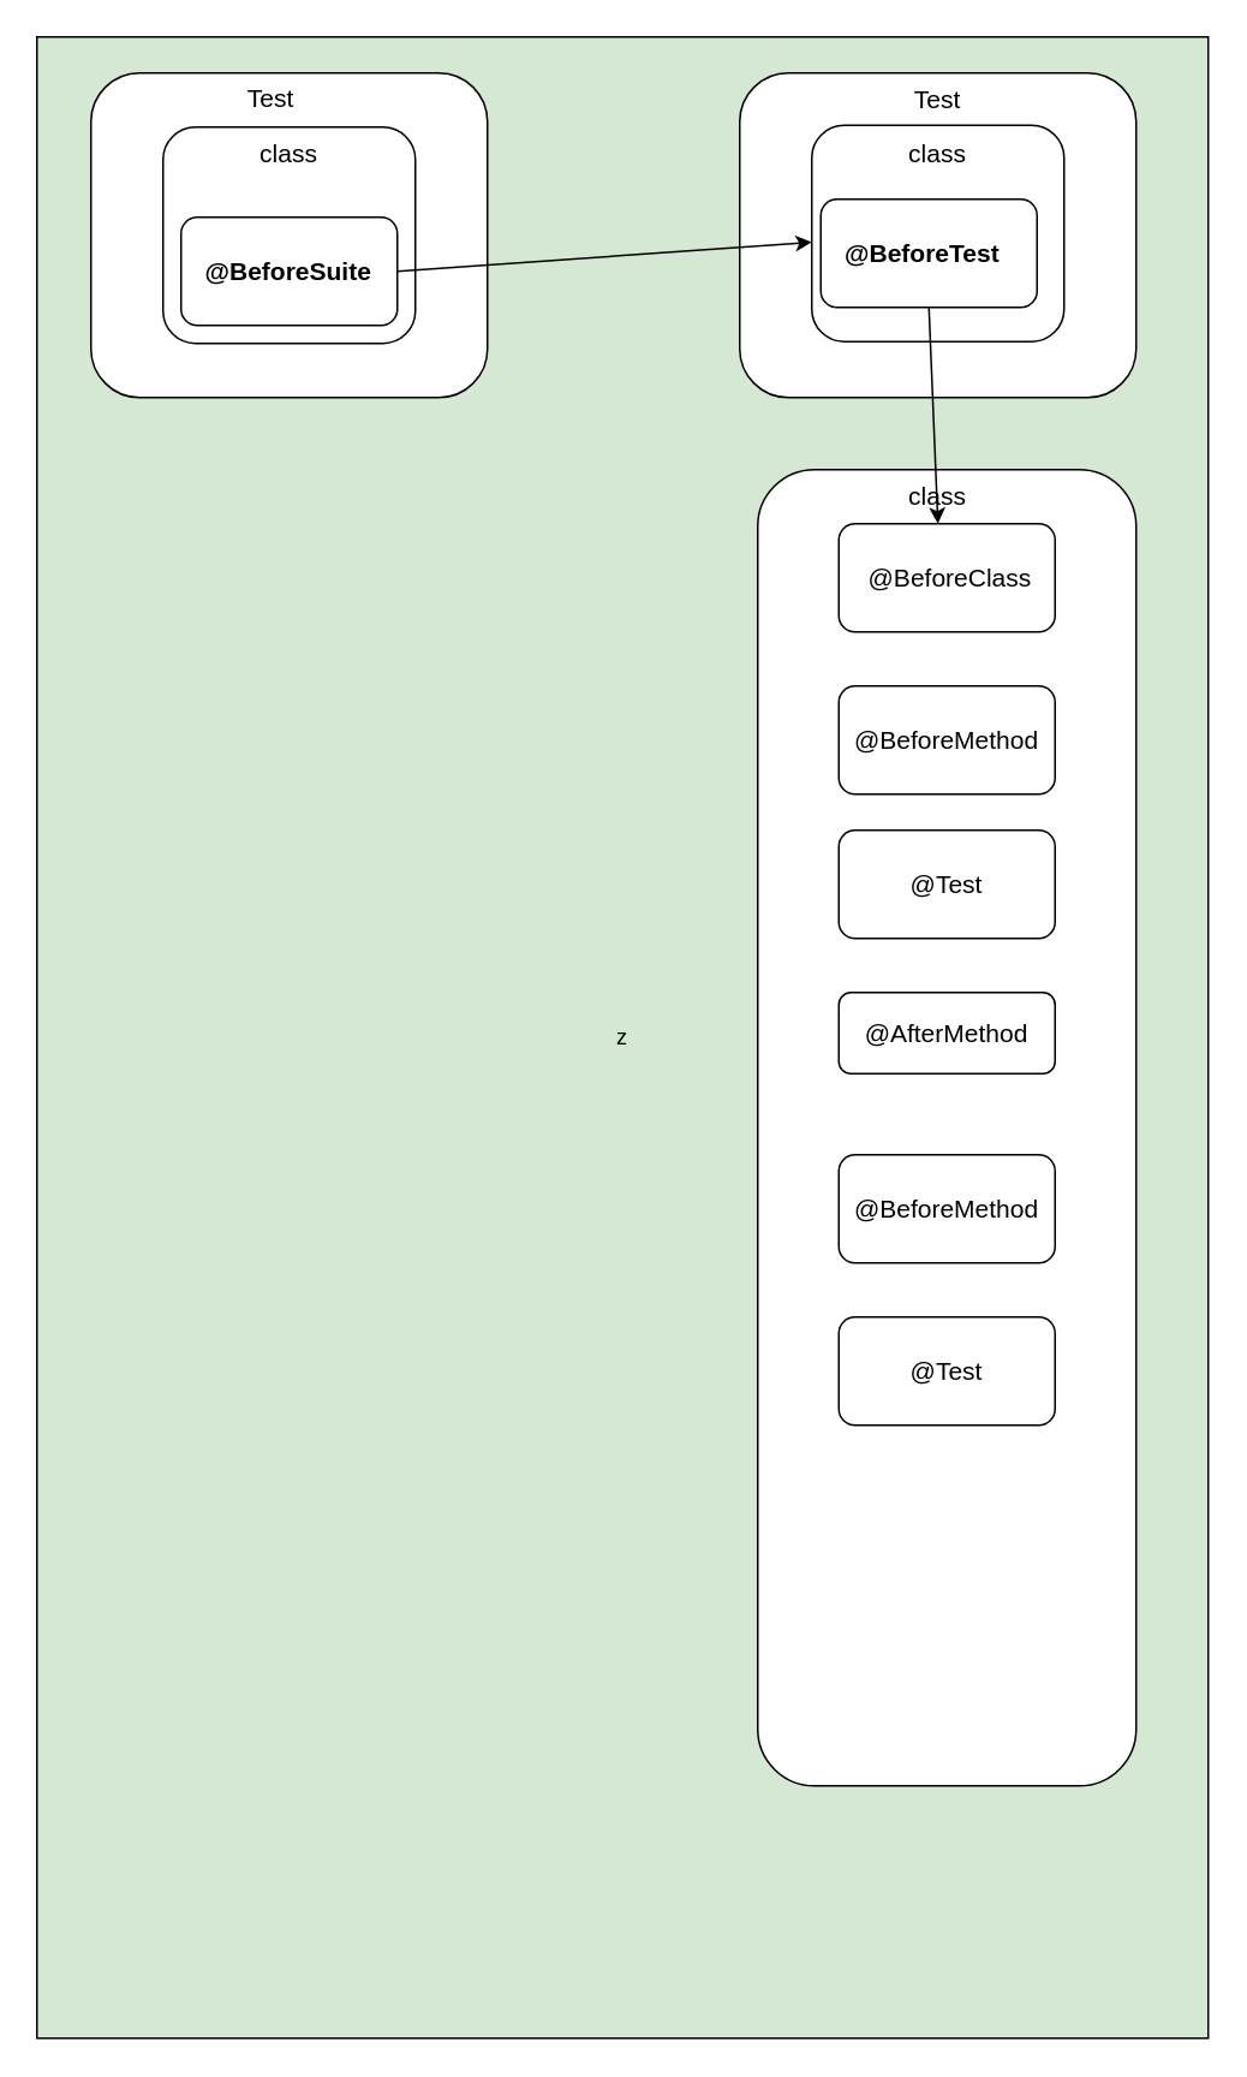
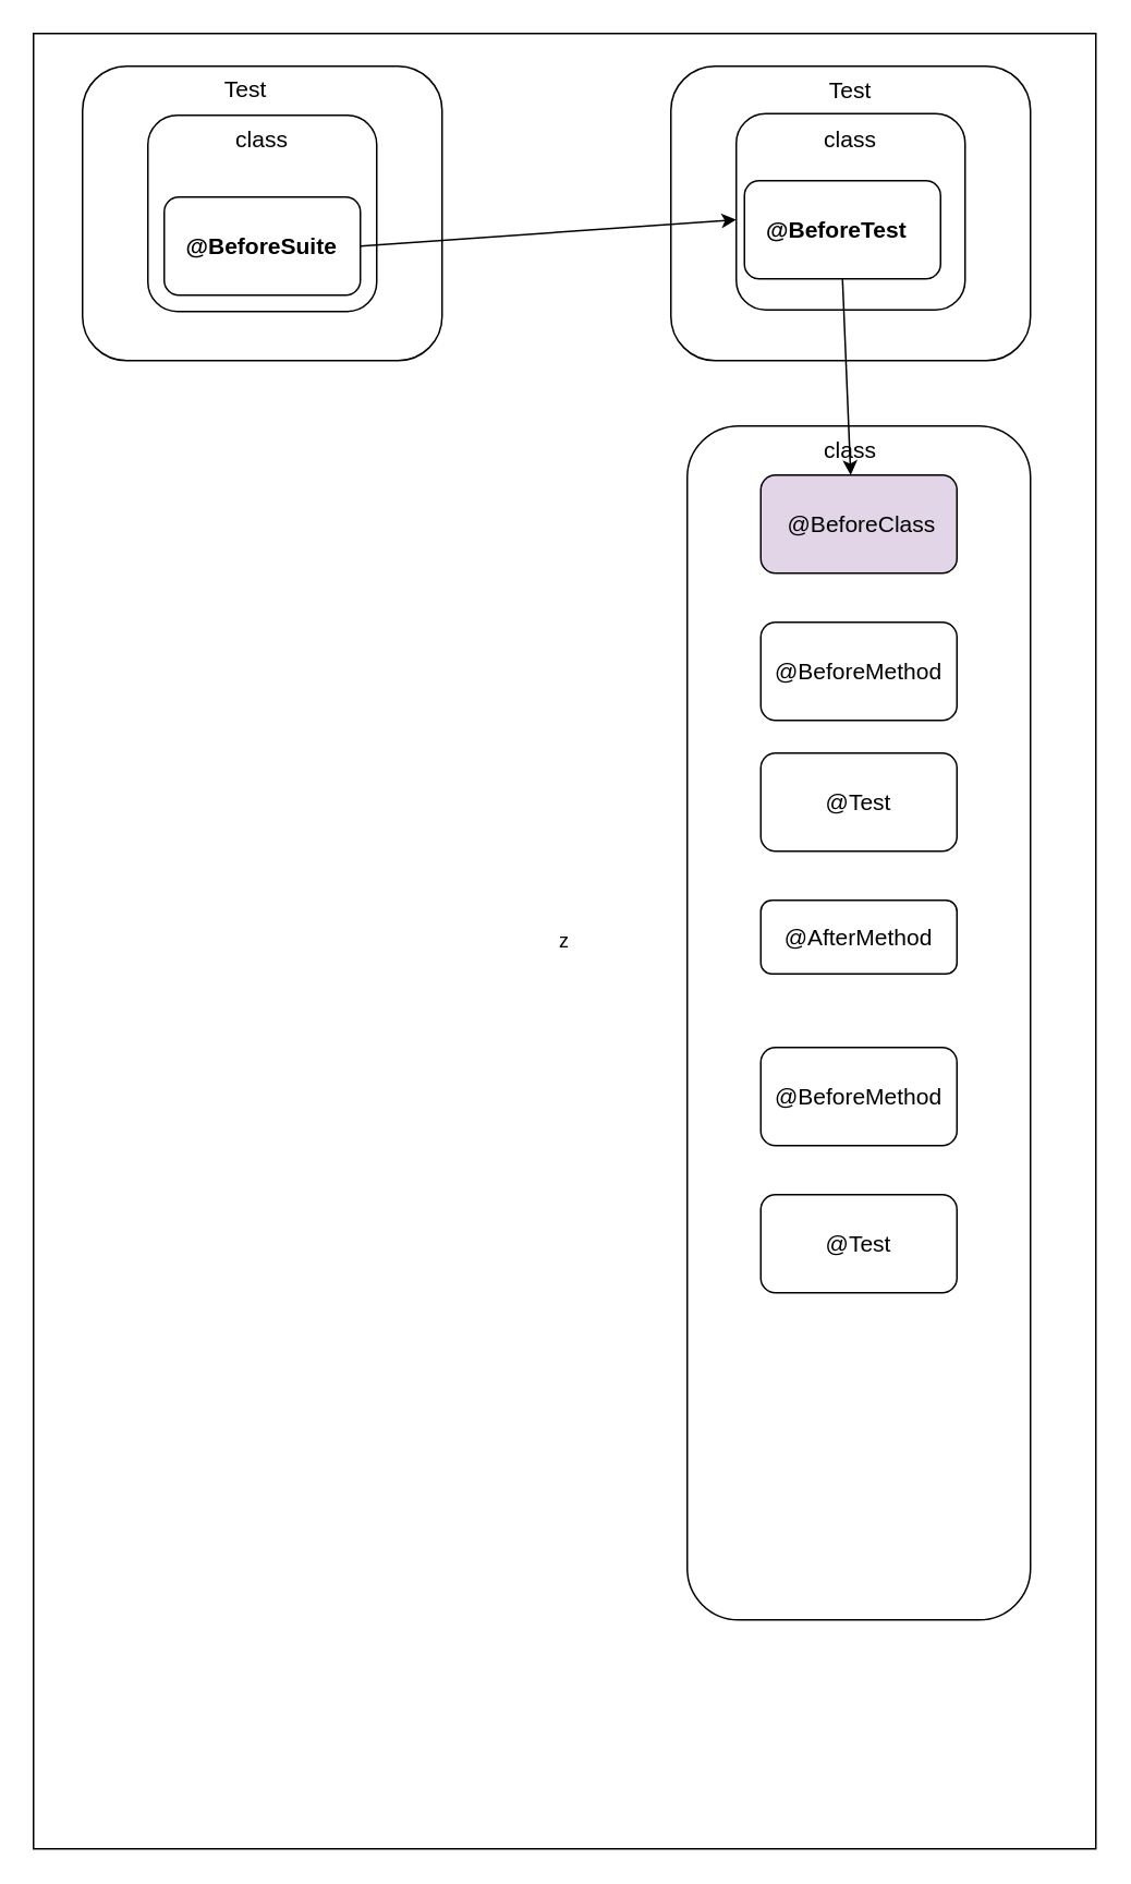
- <mxCell id="14" value="&amp;nbsp;@BeforeClass" style="rounded=1;whiteSpace=wrap;html=1;fontSize=14;align=center;" vertex="1" parent="1"><mxGeometry x="465" y="290" width="120" height="60" as="geometry" /></mxCell>
+ <mxCell id="14" value="&amp;nbsp;@BeforeClass" style="rounded=1;whiteSpace=wrap;html=1;fontSize=14;align=center;fillColor=#e1d5e7;" vertex="1" parent="1"><mxGeometry x="465" y="290" width="120" height="60" as="geometry" /></mxCell>
- <mxCell id="2" value="z" style="rounded=0;whiteSpace=wrap;html=1;fillColor=#d5e8d4;" vertex="1" parent="1"><mxGeometry x="20" y="20" width="650" height="1110" as="geometry" /></mxCell>
+ <mxCell id="2" value="z" style="rounded=0;whiteSpace=wrap;html=1;" vertex="1" parent="1"><mxGeometry x="20" y="20" width="650" height="1110" as="geometry" /></mxCell>
